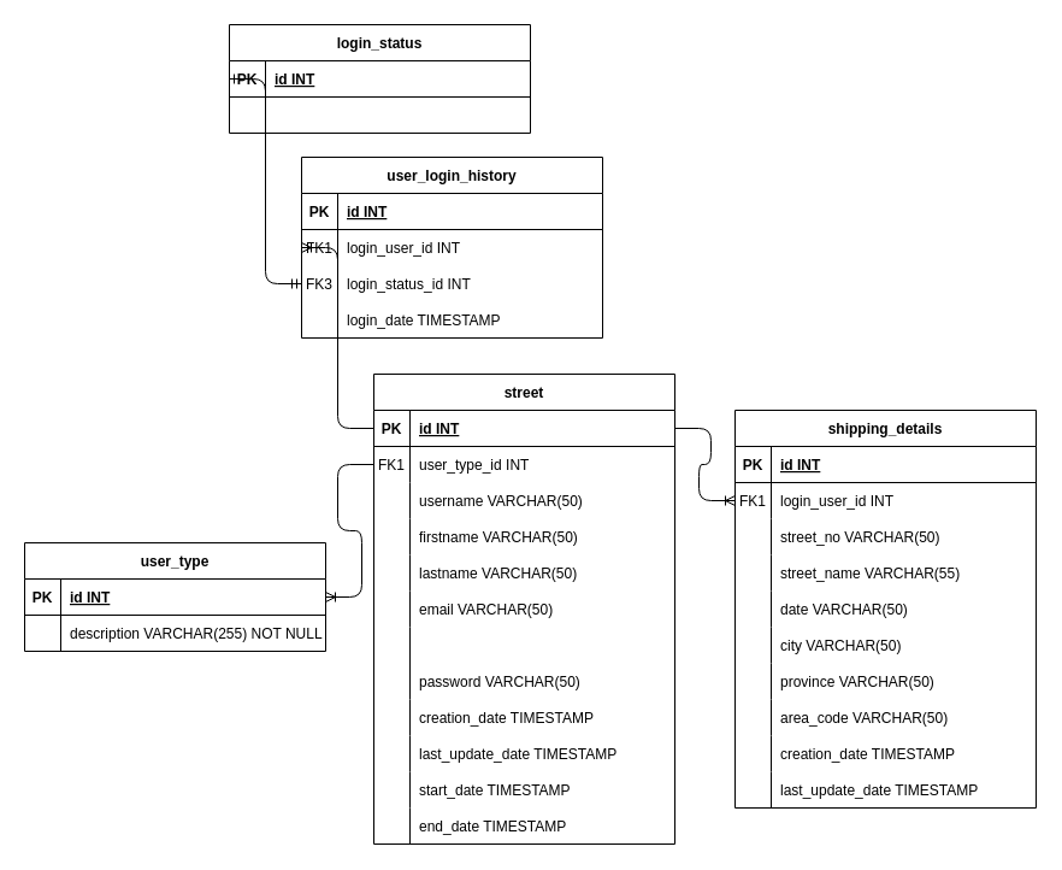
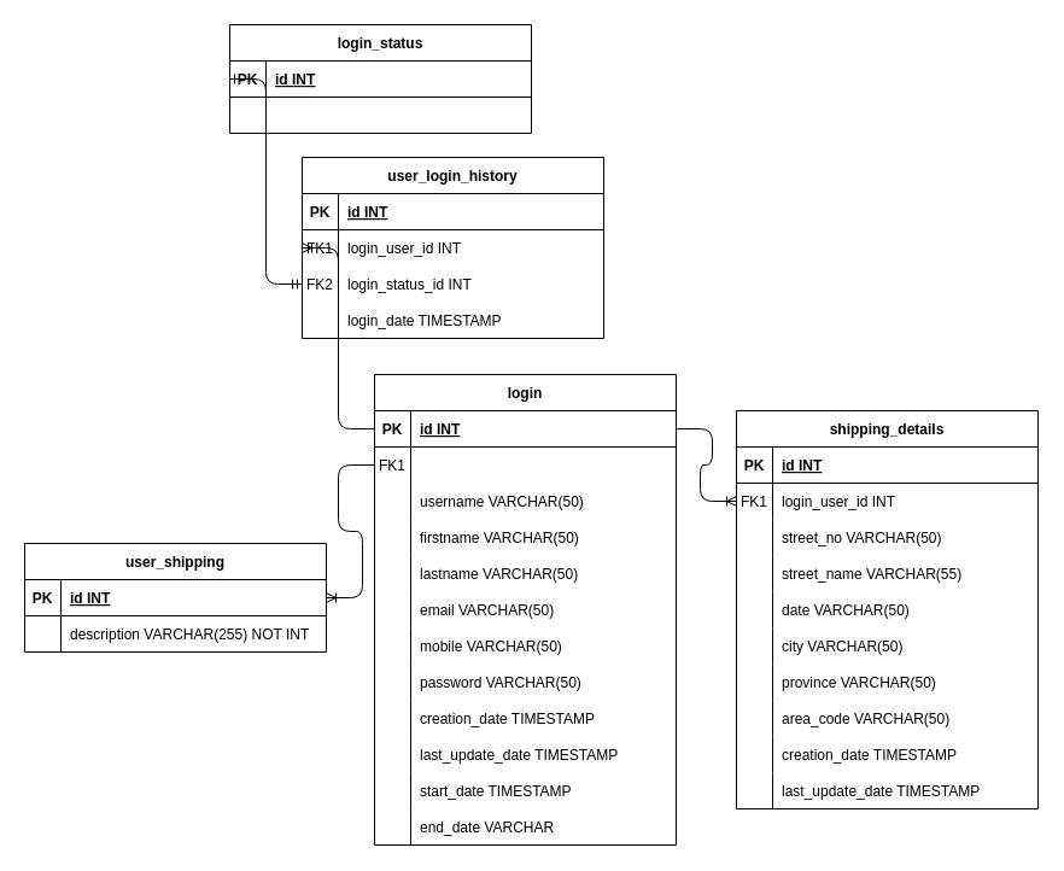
- <mxCell id="92" value="FK3" style="shape=partialRectangle;overflow=hidden;connectable=0;fillColor=none;top=0;left=0;bottom=0;right=0;" vertex="1" parent="91"><mxGeometry width="30" height="30" as="geometry" /></mxCell>
+ <mxCell id="92" value="FK2" style="shape=partialRectangle;overflow=hidden;connectable=0;fillColor=none;top=0;left=0;bottom=0;right=0;" vertex="1" parent="91"><mxGeometry width="30" height="30" as="geometry" /></mxCell>
- <mxCell id="10" value="street" style="shape=table;startSize=30;container=1;collapsible=1;childLayout=tableLayout;fixedRows=1;rowLines=0;fontStyle=1;align=center;resizeLast=1;" parent="1" vertex="1"><mxGeometry x="310" y="310" width="250" height="390" as="geometry"><mxRectangle x="440" y="130" width="60" height="30" as="alternateBounds" /></mxGeometry></mxCell>
+ <mxCell id="10" value="login" style="shape=table;startSize=30;container=1;collapsible=1;childLayout=tableLayout;fixedRows=1;rowLines=0;fontStyle=1;align=center;resizeLast=1;" parent="1" vertex="1"><mxGeometry x="310" y="310" width="250" height="390" as="geometry"><mxRectangle x="440" y="130" width="60" height="30" as="alternateBounds" /></mxGeometry></mxCell>
- <mxCell id="16" value="user_type_id INT" style="shape=partialRectangle;overflow=hidden;connectable=0;fillColor=none;top=0;left=0;bottom=0;right=0;align=left;spacingLeft=6;" parent="14" vertex="1"><mxGeometry x="30" width="220" height="30" as="geometry" /></mxCell>
- <mxCell id="2" value="user_type" style="shape=table;startSize=30;container=1;collapsible=1;childLayout=tableLayout;fixedRows=1;rowLines=0;fontStyle=1;align=center;resizeLast=1;" parent="1" vertex="1"><mxGeometry x="20" y="450" width="250" height="90" as="geometry" /></mxCell>
+ <mxCell id="2" value="user_shipping" style="shape=table;startSize=30;container=1;collapsible=1;childLayout=tableLayout;fixedRows=1;rowLines=0;fontStyle=1;align=center;resizeLast=1;" parent="1" vertex="1"><mxGeometry x="20" y="450" width="250" height="90" as="geometry" /></mxCell>
- <mxCell id="8" value="description VARCHAR(255) NOT NULL" style="shape=partialRectangle;overflow=hidden;connectable=0;fillColor=none;top=0;left=0;bottom=0;right=0;align=left;spacingLeft=6;" parent="6" vertex="1"><mxGeometry x="30" width="220" height="30" as="geometry" /></mxCell>
+ <mxCell id="8" value="description VARCHAR(255) NOT INT" style="shape=partialRectangle;overflow=hidden;connectable=0;fillColor=none;top=0;left=0;bottom=0;right=0;align=left;spacingLeft=6;" parent="6" vertex="1"><mxGeometry x="30" width="220" height="30" as="geometry" /></mxCell>
+ <mxCell id="31" value="mobile VARCHAR(50)" style="shape=partialRectangle;overflow=hidden;connectable=0;fillColor=none;top=0;left=0;bottom=0;right=0;align=left;spacingLeft=6;" vertex="1" parent="29"><mxGeometry x="30" width="220" height="30" as="geometry" /></mxCell>
- <mxCell id="46" value="end_date TIMESTAMP" style="shape=partialRectangle;overflow=hidden;connectable=0;fillColor=none;top=0;left=0;bottom=0;right=0;align=left;spacingLeft=6;" vertex="1" parent="44"><mxGeometry x="30" width="220" height="30" as="geometry" /></mxCell>
+ <mxCell id="46" value="end_date VARCHAR" style="shape=partialRectangle;overflow=hidden;connectable=0;fillColor=none;top=0;left=0;bottom=0;right=0;align=left;spacingLeft=6;" vertex="1" parent="44"><mxGeometry x="30" width="220" height="30" as="geometry" /></mxCell>
